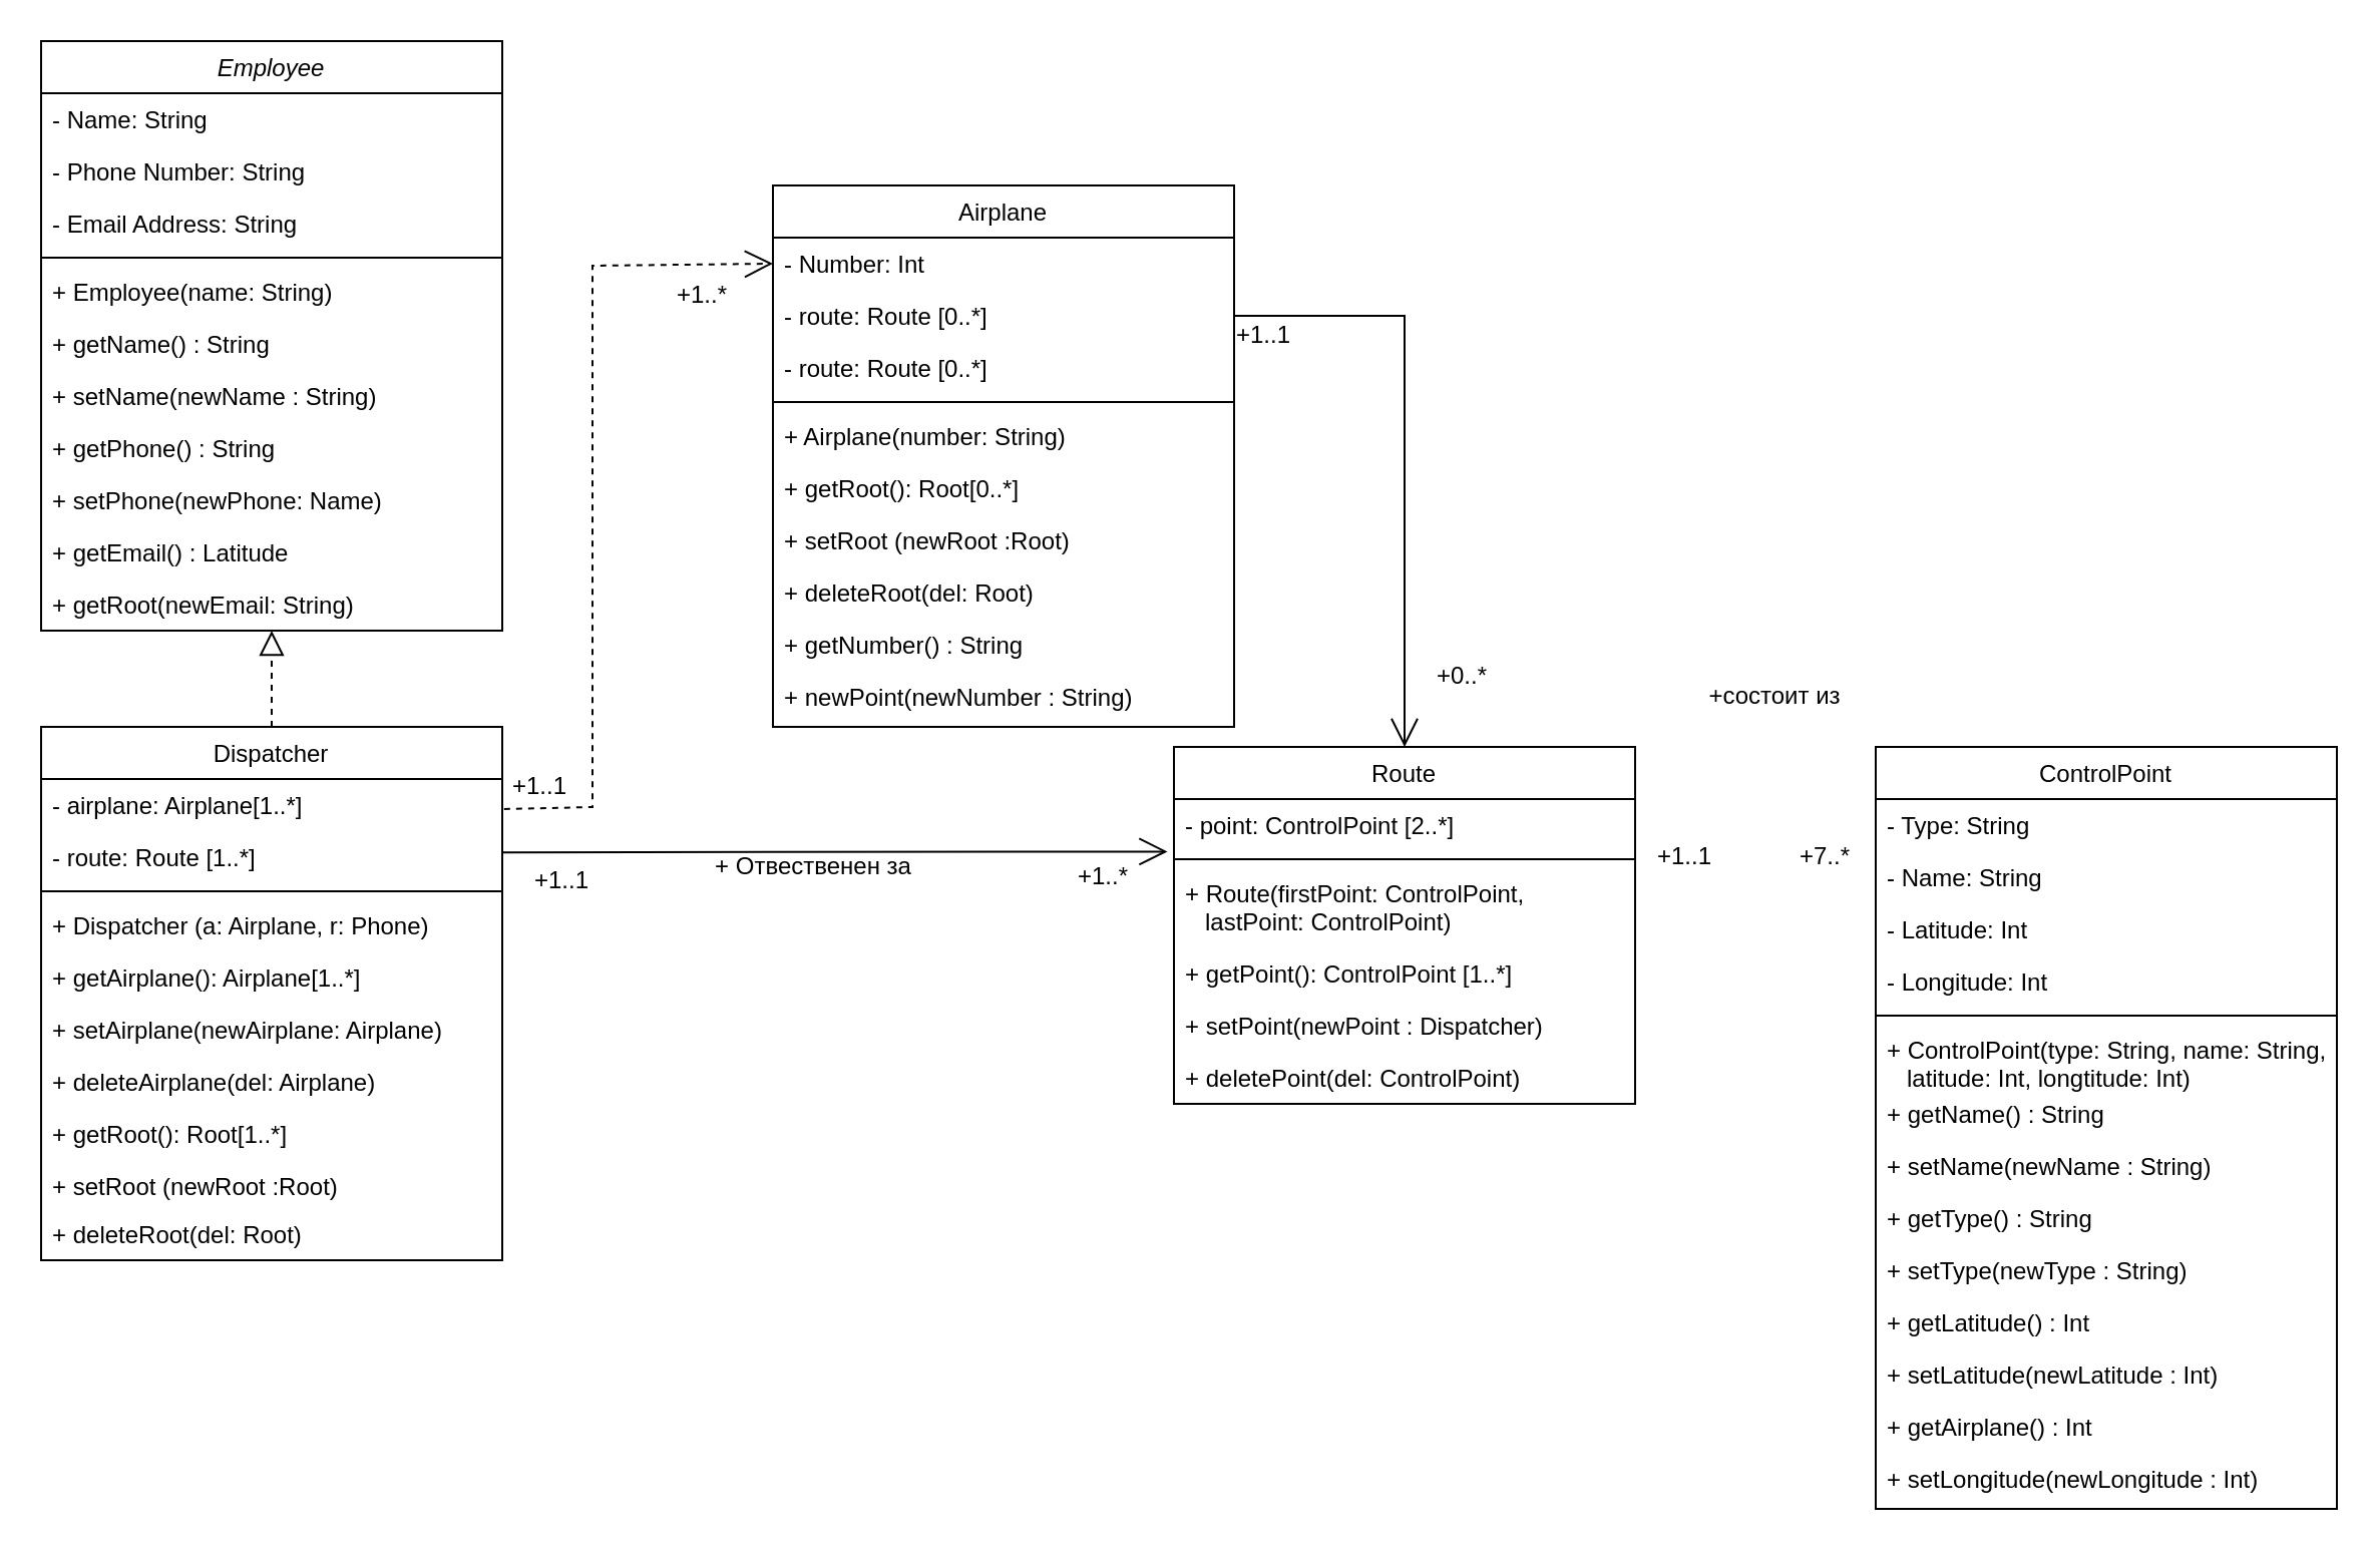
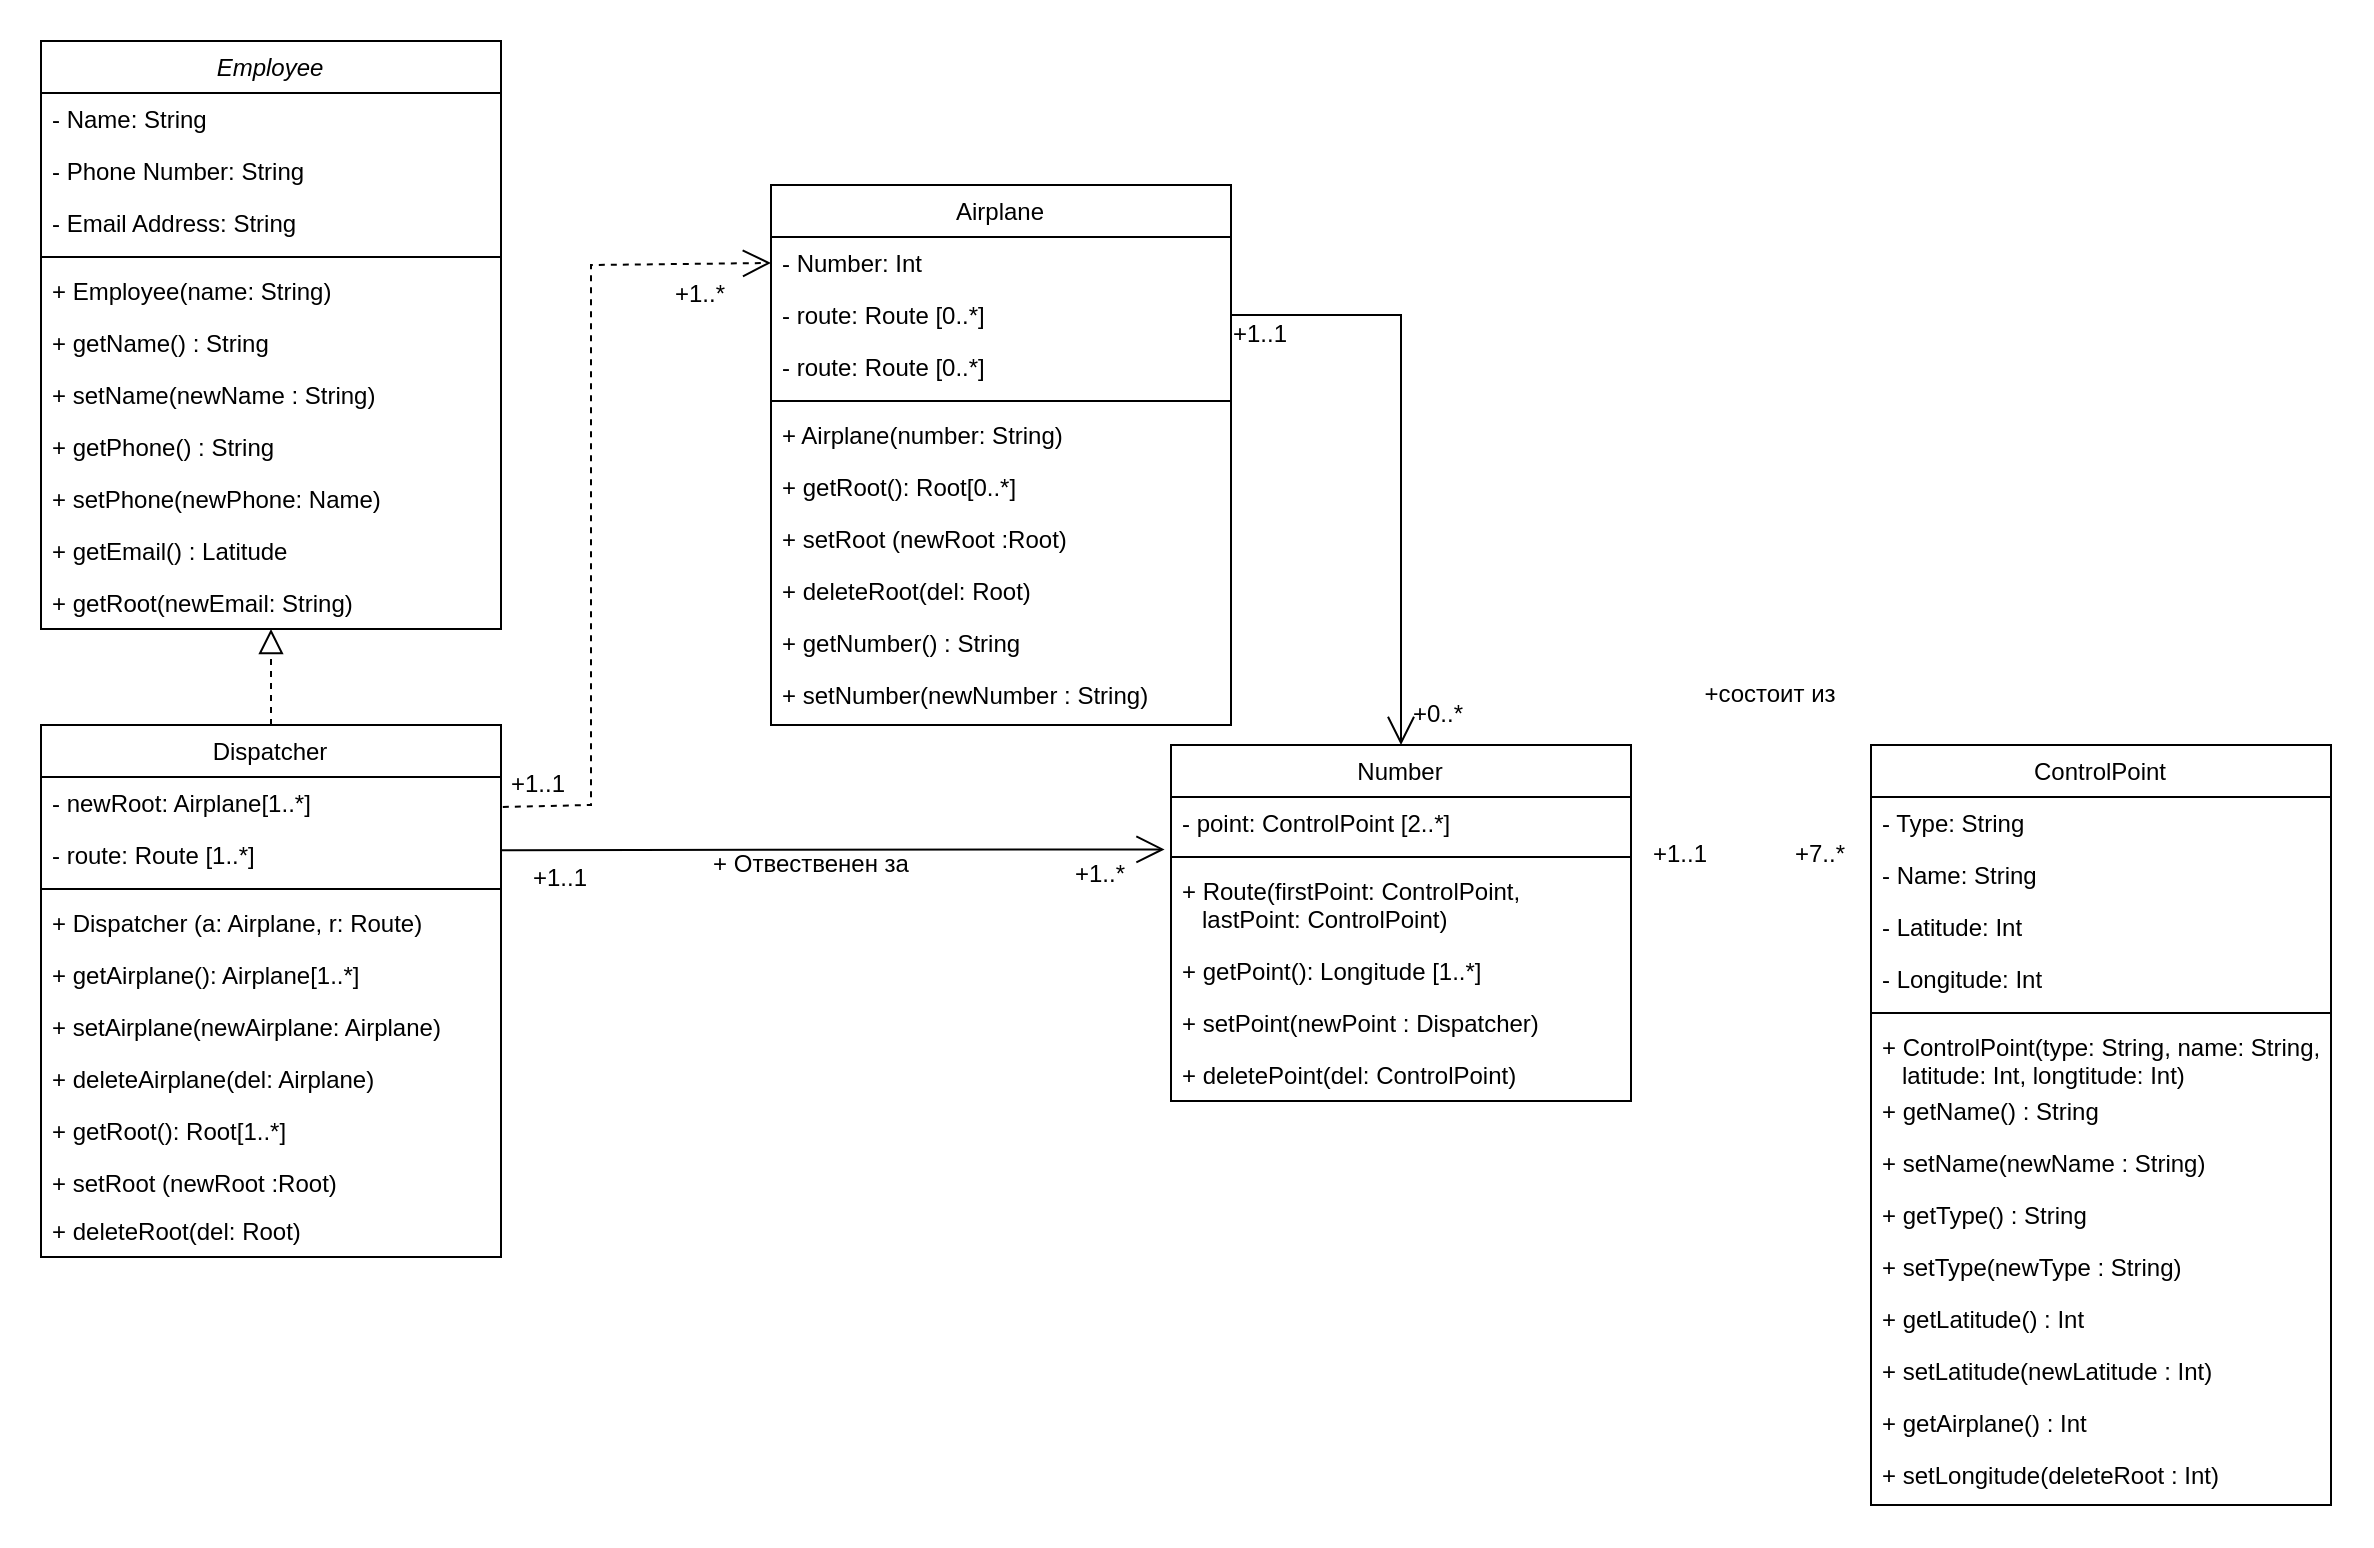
- <mxCell id="69" value="+0..*" style="text;html=1;strokeColor=none;fillColor=none;align=center;verticalAlign=middle;whiteSpace=wrap;rounded=0;" parent="1" vertex="1"><mxGeometry x="694" y="322" width="70" height="30" as="geometry" /></mxCell>
+ <mxCell id="69" value="+0..*" style="text;html=1;strokeColor=none;fillColor=none;align=center;verticalAlign=middle;whiteSpace=wrap;rounded=0;" parent="1" vertex="1"><mxGeometry x="684" y="342" width="70" height="30" as="geometry" /></mxCell>
- <mxCell id="36" value="+ newPoint(newNumber : String)" style="text;align=left;verticalAlign=top;spacingLeft=4;spacingRight=4;overflow=hidden;rotatable=0;points=[[0,0.5],[1,0.5]];portConstraint=eastwest;" parent="26" vertex="1"><mxGeometry y="242" width="230" height="26" as="geometry" /></mxCell>
+ <mxCell id="36" value="+ setNumber(newNumber : String)" style="text;align=left;verticalAlign=top;spacingLeft=4;spacingRight=4;overflow=hidden;rotatable=0;points=[[0,0.5],[1,0.5]];portConstraint=eastwest;" parent="26" vertex="1"><mxGeometry y="242" width="230" height="26" as="geometry" /></mxCell>
- <mxCell id="37" value="Route" style="swimlane;fontStyle=0;align=center;verticalAlign=top;childLayout=stackLayout;horizontal=1;startSize=26;horizontalStack=0;resizeParent=1;resizeLast=0;collapsible=1;marginBottom=0;rounded=0;shadow=0;strokeWidth=1;" parent="1" vertex="1"><mxGeometry x="585" y="372" width="230" height="178" as="geometry"><mxRectangle x="130" y="380" width="160" height="26" as="alternateBounds" /></mxGeometry></mxCell>
+ <mxCell id="37" value="Number" style="swimlane;fontStyle=0;align=center;verticalAlign=top;childLayout=stackLayout;horizontal=1;startSize=26;horizontalStack=0;resizeParent=1;resizeLast=0;collapsible=1;marginBottom=0;rounded=0;shadow=0;strokeWidth=1;" parent="1" vertex="1"><mxGeometry x="585" y="372" width="230" height="178" as="geometry"><mxRectangle x="130" y="380" width="160" height="26" as="alternateBounds" /></mxGeometry></mxCell>
- <mxCell id="15" value="- airplane: Airplane[1..*]" style="text;align=left;verticalAlign=top;spacingLeft=4;spacingRight=4;overflow=hidden;rotatable=0;points=[[0,0.5],[1,0.5]];portConstraint=eastwest;" parent="14" vertex="1"><mxGeometry y="26" width="230" height="26" as="geometry" /></mxCell>
+ <mxCell id="15" value="- newRoot: Airplane[1..*]" style="text;align=left;verticalAlign=top;spacingLeft=4;spacingRight=4;overflow=hidden;rotatable=0;points=[[0,0.5],[1,0.5]];portConstraint=eastwest;" parent="14" vertex="1"><mxGeometry y="26" width="230" height="26" as="geometry" /></mxCell>
- <mxCell id="18" value="+ Dispatcher (a: Airplane, r: Phone)" style="text;align=left;verticalAlign=top;spacingLeft=4;spacingRight=4;overflow=hidden;rotatable=0;points=[[0,0.5],[1,0.5]];portConstraint=eastwest;" parent="14" vertex="1"><mxGeometry y="86" width="230" height="26" as="geometry" /></mxCell>
+ <mxCell id="18" value="+ Dispatcher (a: Airplane, r: Route)" style="text;align=left;verticalAlign=top;spacingLeft=4;spacingRight=4;overflow=hidden;rotatable=0;points=[[0,0.5],[1,0.5]];portConstraint=eastwest;" parent="14" vertex="1"><mxGeometry y="86" width="230" height="26" as="geometry" /></mxCell>
- <mxCell id="41" value="+ getPoint(): ControlPoint [1..*]" style="text;align=left;verticalAlign=top;spacingLeft=4;spacingRight=4;overflow=hidden;rotatable=0;points=[[0,0.5],[1,0.5]];portConstraint=eastwest;" parent="37" vertex="1"><mxGeometry y="100" width="230" height="26" as="geometry" /></mxCell>
+ <mxCell id="41" value="+ getPoint(): Longitude [1..*]" style="text;align=left;verticalAlign=top;spacingLeft=4;spacingRight=4;overflow=hidden;rotatable=0;points=[[0,0.5],[1,0.5]];portConstraint=eastwest;" parent="37" vertex="1"><mxGeometry y="100" width="230" height="26" as="geometry" /></mxCell>
- <mxCell id="58" value="+ setLongitude(newLongitude : Int)" style="text;align=left;verticalAlign=top;spacingLeft=4;spacingRight=4;overflow=hidden;rotatable=0;points=[[0,0.5],[1,0.5]];portConstraint=eastwest;" parent="44" vertex="1"><mxGeometry y="352" width="230" height="26" as="geometry" /></mxCell>
+ <mxCell id="58" value="+ setLongitude(deleteRoot : Int)" style="text;align=left;verticalAlign=top;spacingLeft=4;spacingRight=4;overflow=hidden;rotatable=0;points=[[0,0.5],[1,0.5]];portConstraint=eastwest;" parent="44" vertex="1"><mxGeometry y="352" width="230" height="26" as="geometry" /></mxCell>
